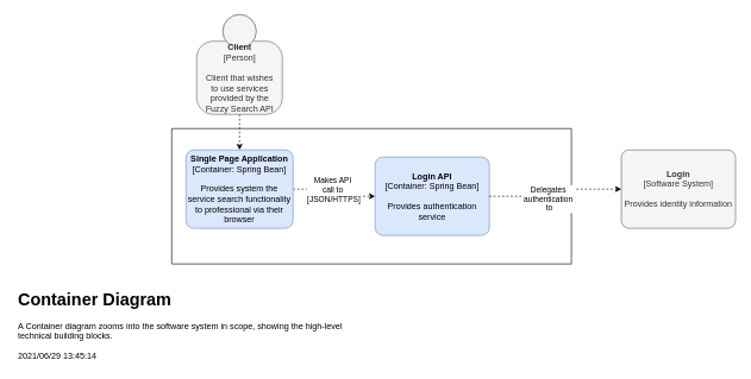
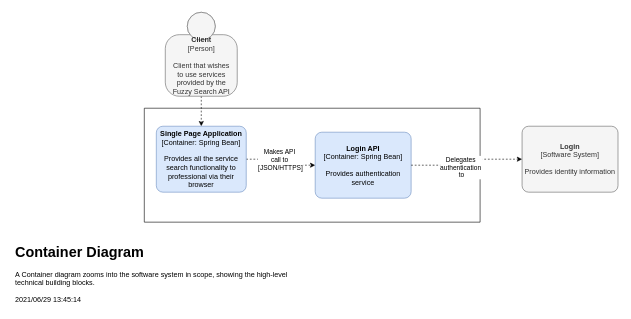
- <mxCell id="8" value="&lt;b&gt;Single Page Application&lt;/b&gt;&lt;div&gt;[Container: Spring Bean]&lt;/div&gt;&lt;br&gt;&lt;div&gt;Provides system the service search functionality to professional via their browser&lt;/div&gt;" style="rounded=1;whiteSpace=wrap;html=1;labelBackgroundColor=none;fillColor=#dae8fc;align=center;arcSize=10;strokeColor=#6c8ebf;metaEdit=1;metaData={&quot;c4Type&quot;:{&quot;editable&quot;:false}};points=[[0.25,0,0],[0.5,0,0],[0.75,0,0],[1,0.25,0],[1,0.5,0],[1,0.75,0],[0.75,1,0],[0.5,1,0],[0.25,1,0],[0,0.75,0],[0,0.5,0],[0,0.25,0]];" parent="5" vertex="1"><mxGeometry x="20" y="30" width="150" height="110" as="geometry" /></mxCell>
+ <mxCell id="8" value="&lt;b&gt;Single Page Application&lt;/b&gt;&lt;div&gt;[Container: Spring Bean]&lt;/div&gt;&lt;br&gt;&lt;div&gt;Provides all the service search functionality to professional via their browser&lt;/div&gt;" style="rounded=1;whiteSpace=wrap;html=1;labelBackgroundColor=none;fillColor=#dae8fc;align=center;arcSize=10;strokeColor=#6c8ebf;metaEdit=1;metaData={&quot;c4Type&quot;:{&quot;editable&quot;:false}};points=[[0.25,0,0],[0.5,0,0],[0.75,0,0],[1,0.25,0],[1,0.5,0],[1,0.75,0],[0.75,1,0],[0.5,1,0],[0.25,1,0],[0,0.75,0],[0,0.5,0],[0,0.25,0]];" parent="5" vertex="1"><mxGeometry x="20" y="30" width="150" height="110" as="geometry" /></mxCell>
